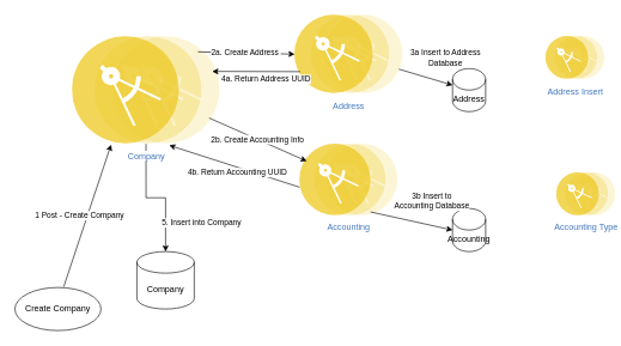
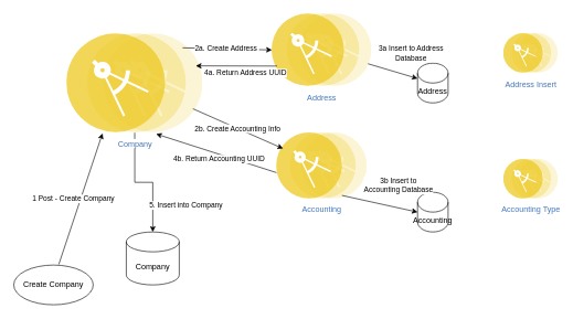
- <mxCell id="7" value="Accounting Type" style="aspect=fixed;perimeter=ellipsePerimeter;html=1;align=center;shadow=0;dashed=0;fontColor=#4277BB;labelBackgroundColor=#ffffff;fontSize=12;spacingTop=3;image;image=img/lib/ibm/applications/microservice.svg;" parent="1" vertex="1"><mxGeometry x="775" y="240" width="82.2" height="60" as="geometry" /></mxCell>
+ <mxCell id="7" value="Accounting Type" style="aspect=fixed;perimeter=ellipsePerimeter;html=1;align=center;shadow=0;dashed=0;fontColor=#4277BB;labelBackgroundColor=#ffffff;fontSize=12;spacingTop=3;image;image=img/lib/ibm/applications/microservice.svg;" parent="1" vertex="1"><mxGeometry x="760" y="240" width="82.2" height="60" as="geometry" /></mxCell>
